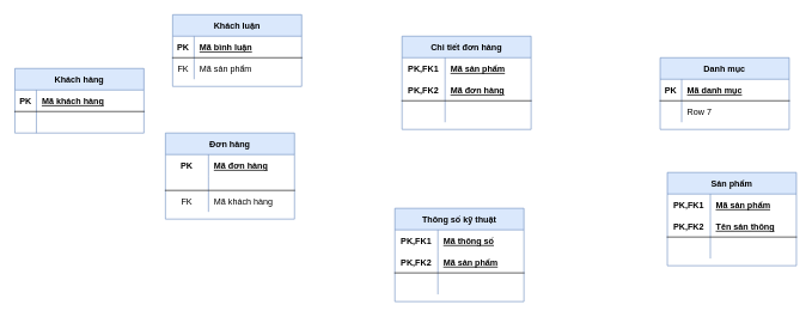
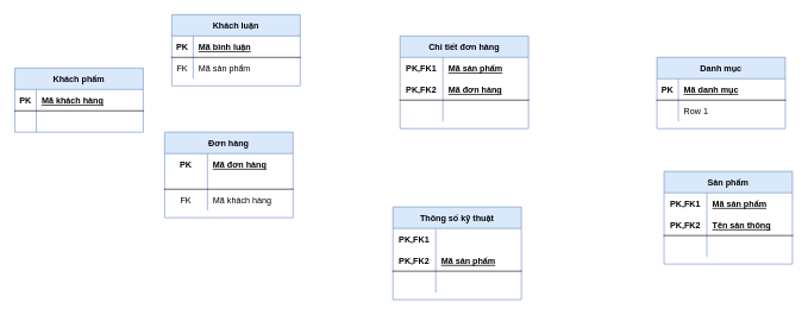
- <mxCell id="2" value="Khách hàng" style="shape=table;startSize=30;container=1;collapsible=1;childLayout=tableLayout;fixedRows=1;rowLines=0;fontStyle=1;align=center;resizeLast=1;fillColor=#dae8fc;strokeColor=#6c8ebf;" vertex="1" parent="1"><mxGeometry y="95" width="180" height="90" as="geometry" x="20" /></mxCell>
+ <mxCell id="2" value="Khách phẩm" style="shape=table;startSize=30;container=1;collapsible=1;childLayout=tableLayout;fixedRows=1;rowLines=0;fontStyle=1;align=center;resizeLast=1;fillColor=#dae8fc;strokeColor=#6c8ebf;" vertex="1" parent="1"><mxGeometry y="95" width="180" height="90" as="geometry" x="20" /></mxCell>
- <mxCell id="62" value="Row 7" style="shape=partialRectangle;connectable=0;fillColor=none;top=0;left=0;bottom=0;right=0;align=left;spacingLeft=6;overflow=hidden;" vertex="1" parent="60"><mxGeometry x="30" width="150" height="30" as="geometry"><mxRectangle width="150" height="30" as="alternateBounds" /></mxGeometry></mxCell>
+ <mxCell id="62" value="Row 1" style="shape=partialRectangle;connectable=0;fillColor=none;top=0;left=0;bottom=0;right=0;align=left;spacingLeft=6;overflow=hidden;" vertex="1" parent="60"><mxGeometry x="30" width="150" height="30" as="geometry"><mxRectangle width="150" height="30" as="alternateBounds" /></mxGeometry></mxCell>
- <mxCell id="39" value="Mã thông số" style="shape=partialRectangle;connectable=0;fillColor=none;top=0;left=0;bottom=0;right=0;align=left;spacingLeft=6;fontStyle=5;overflow=hidden;" vertex="1" parent="37"><mxGeometry x="60" width="120" height="30" as="geometry"><mxRectangle width="120" height="30" as="alternateBounds" /></mxGeometry></mxCell>
